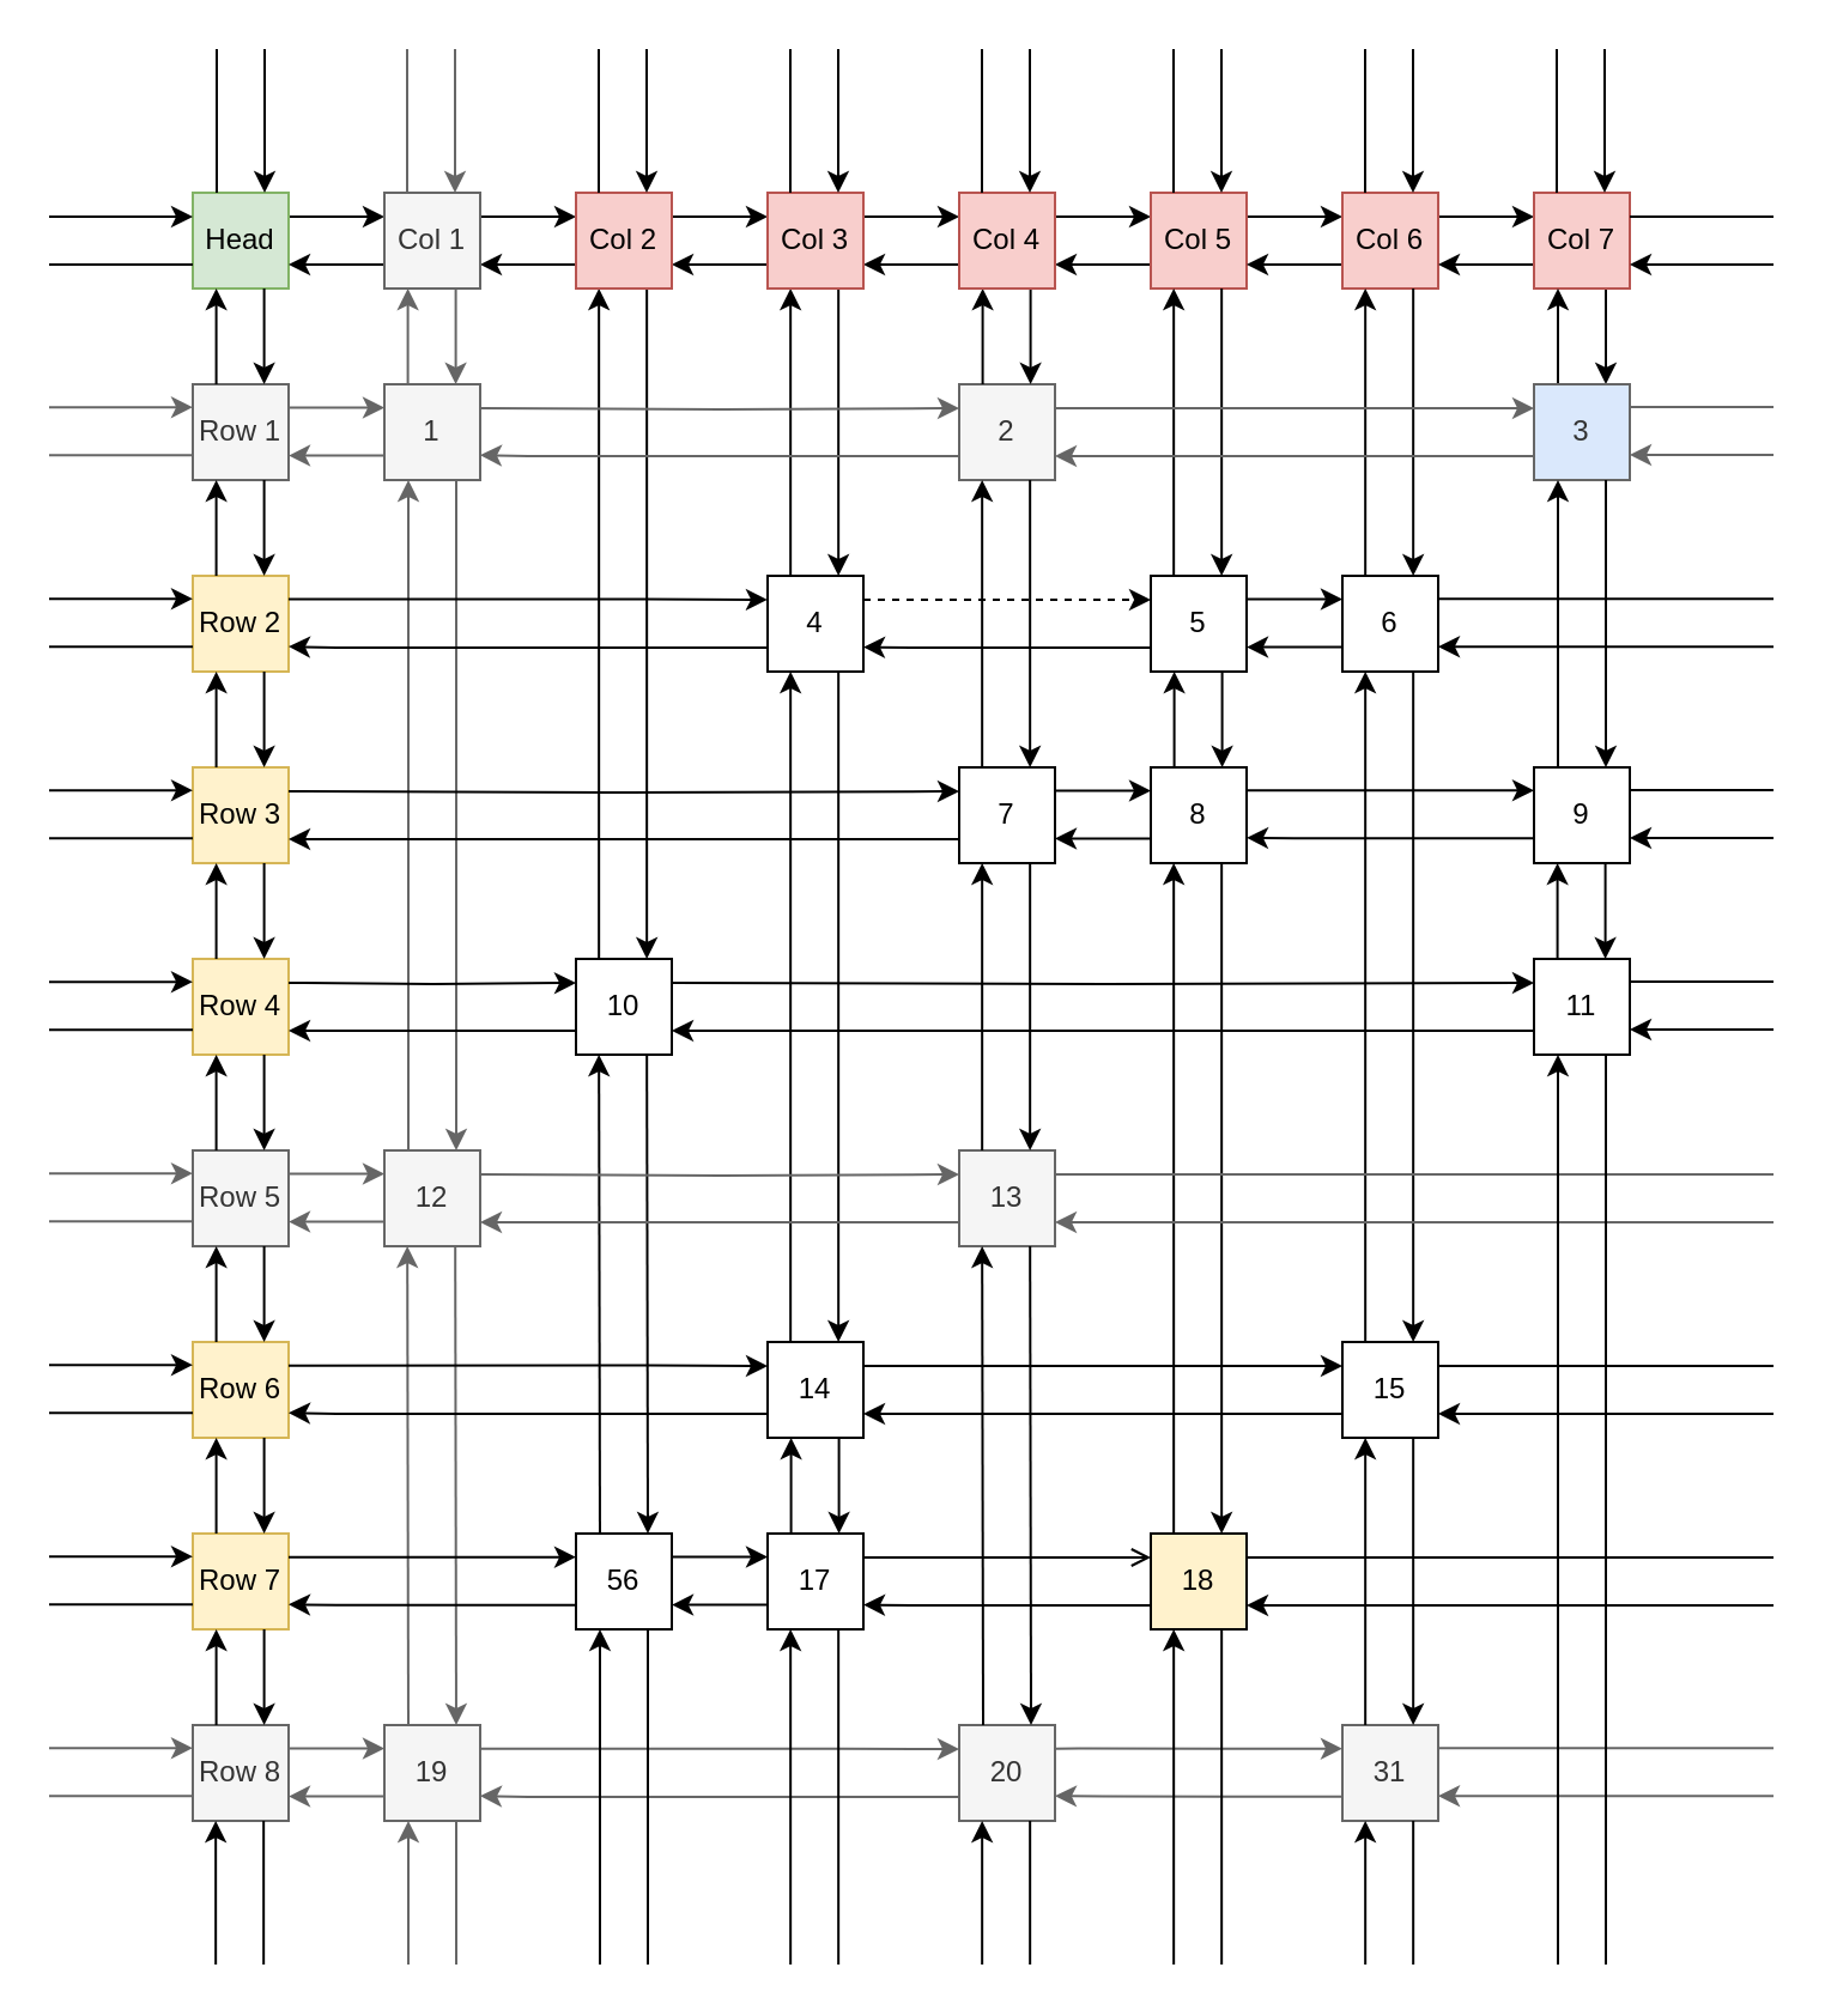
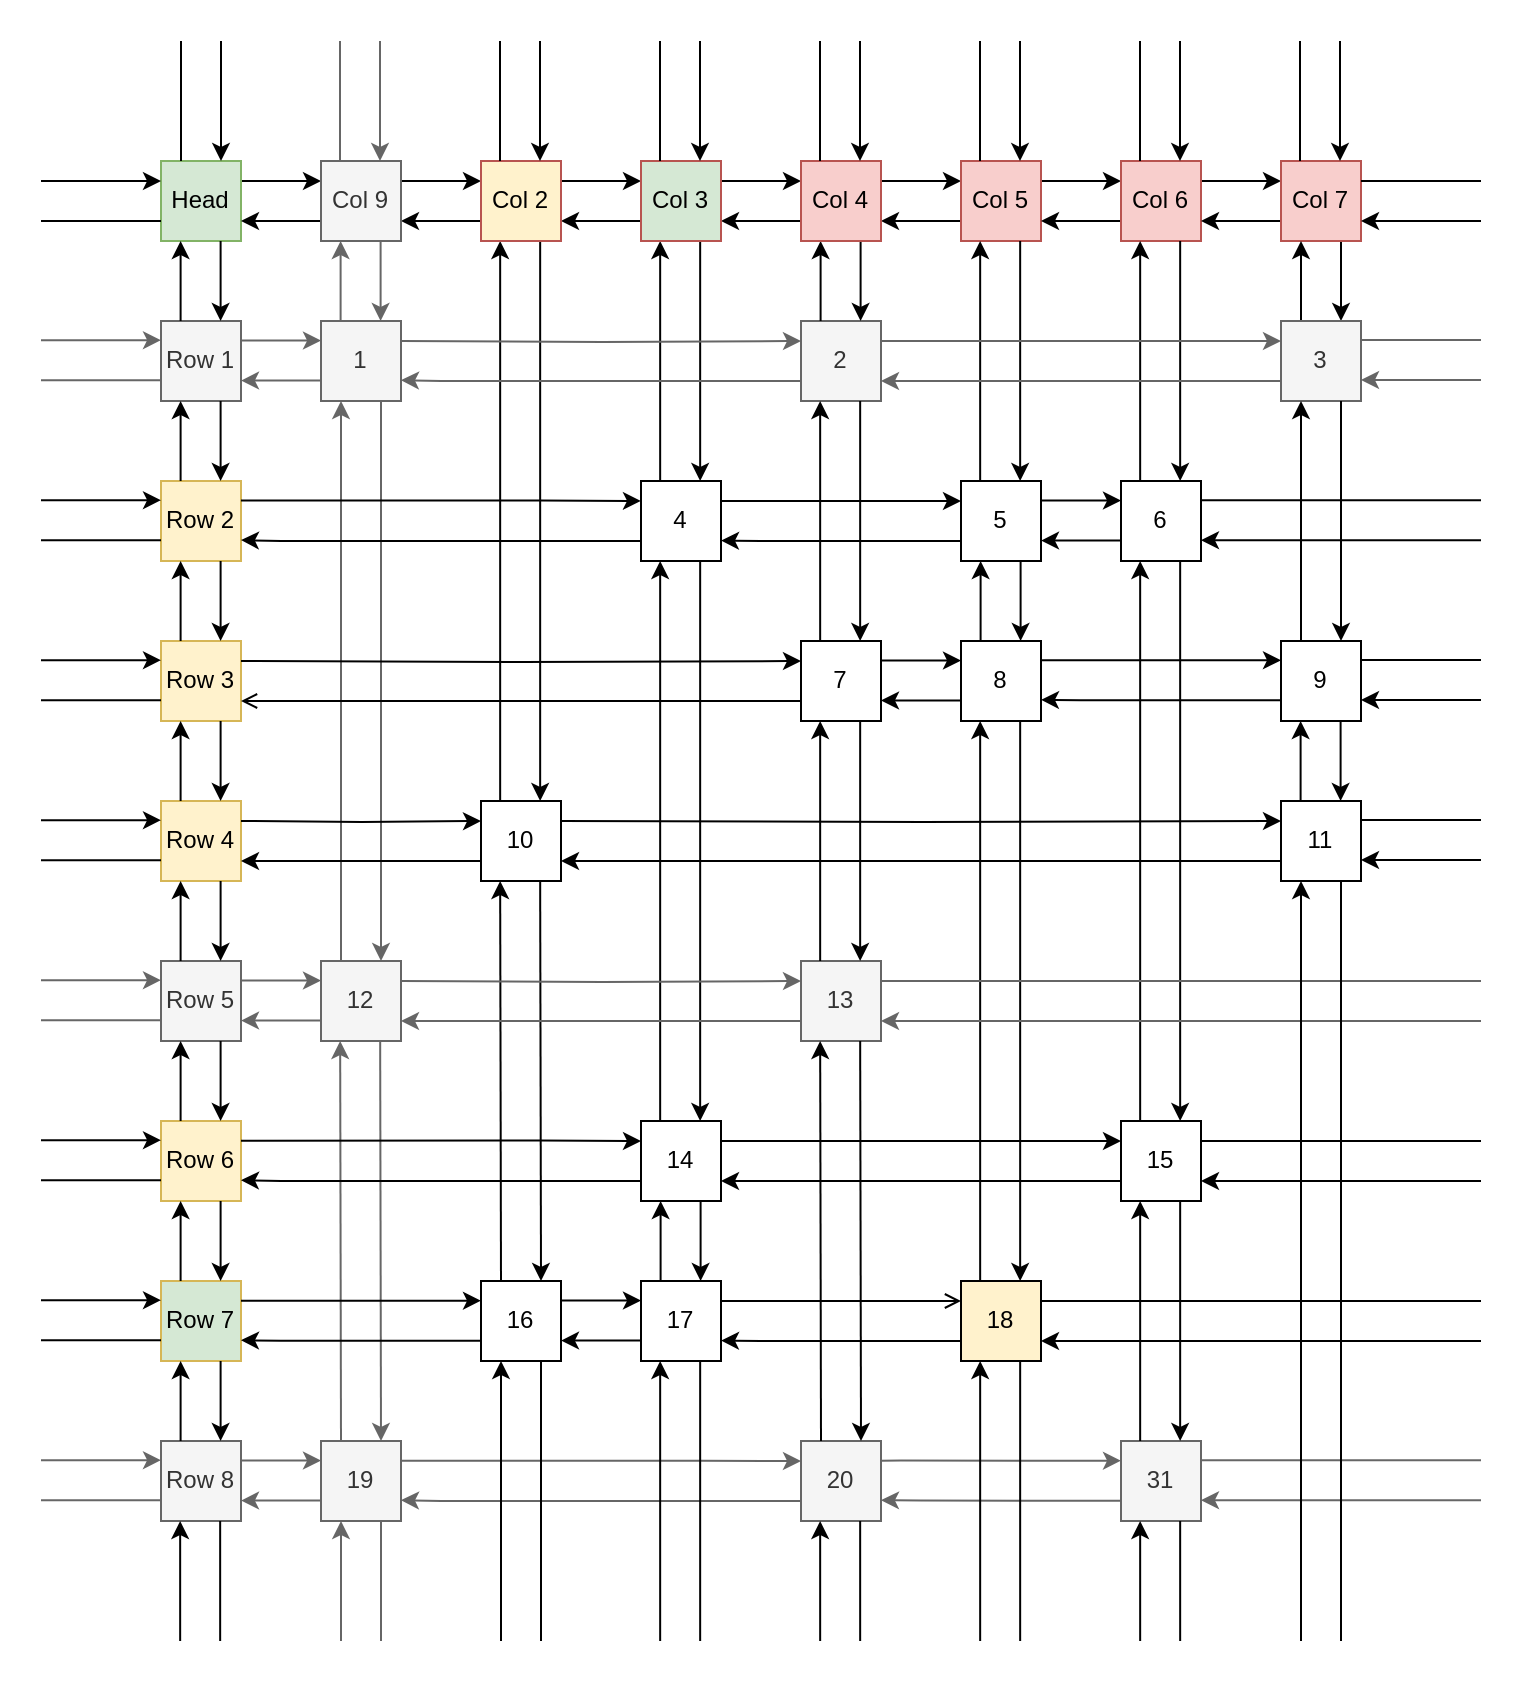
- <mxCell id="156" value="Col 1" style="whiteSpace=wrap;html=1;aspect=fixed;fillColor=#f5f5f5;strokeColor=#666666;fontColor=#333333;" parent="1" vertex="1"><mxGeometry x="160" y="80" width="40" height="40" as="geometry" /></mxCell>
+ <mxCell id="156" value="Col 9" style="whiteSpace=wrap;html=1;aspect=fixed;fillColor=#f5f5f5;strokeColor=#666666;fontColor=#333333;" parent="1" vertex="1"><mxGeometry x="160" y="80" width="40" height="40" as="geometry" /></mxCell>
- <mxCell id="157" value="Col 2" style="whiteSpace=wrap;html=1;aspect=fixed;fillColor=#f8cecc;strokeColor=#b85450;" parent="1" vertex="1"><mxGeometry x="240" y="80" width="40" height="40" as="geometry" /></mxCell>
+ <mxCell id="157" value="Col 2" style="whiteSpace=wrap;html=1;aspect=fixed;fillColor=#fff2cc;strokeColor=#b85450;" parent="1" vertex="1"><mxGeometry x="240" y="80" width="40" height="40" as="geometry" /></mxCell>
- <mxCell id="158" value="Col 3" style="whiteSpace=wrap;html=1;aspect=fixed;fillColor=#f8cecc;strokeColor=#b85450;" parent="1" vertex="1"><mxGeometry x="320" y="80" width="40" height="40" as="geometry" /></mxCell>
+ <mxCell id="158" value="Col 3" style="whiteSpace=wrap;html=1;aspect=fixed;fillColor=#d5e8d4;strokeColor=#b85450;" parent="1" vertex="1"><mxGeometry x="320" y="80" width="40" height="40" as="geometry" /></mxCell>
- <mxCell id="29" value="3" style="whiteSpace=wrap;html=1;aspect=fixed;fillColor=#dae8fc;strokeColor=#666666;fontColor=#333333;" parent="1" vertex="1"><mxGeometry x="640" y="160" width="40" height="40" as="geometry" /></mxCell>
+ <mxCell id="29" value="3" style="whiteSpace=wrap;html=1;aspect=fixed;fillColor=#f5f5f5;strokeColor=#666666;fontColor=#333333;" parent="1" vertex="1"><mxGeometry x="640" y="160" width="40" height="40" as="geometry" /></mxCell>
- <mxCell id="126" value="" style="edgeStyle=orthogonalEdgeStyle;rounded=0;orthogonalLoop=1;jettySize=auto;html=1;entryX=0;entryY=0.25;entryDx=0;entryDy=0;exitX=1;exitY=0.25;exitDx=0;exitDy=0;dashed=1;" parent="1" source="31" target="32" edge="1"><mxGeometry relative="1" as="geometry"><mxPoint x="390" y="240" as="sourcePoint" /><mxPoint x="360" y="250" as="targetPoint" /><Array as="points"><mxPoint x="370" y="250" /><mxPoint x="370" y="250" /></Array></mxGeometry></mxCell>
+ <mxCell id="126" value="" style="edgeStyle=orthogonalEdgeStyle;rounded=0;orthogonalLoop=1;jettySize=auto;html=1;entryX=0;entryY=0.25;entryDx=0;entryDy=0;exitX=1;exitY=0.25;exitDx=0;exitDy=0;" parent="1" source="31" target="32" edge="1"><mxGeometry relative="1" as="geometry"><mxPoint x="390" y="240" as="sourcePoint" /><mxPoint x="360" y="250" as="targetPoint" /><Array as="points"><mxPoint x="370" y="250" /><mxPoint x="370" y="250" /></Array></mxGeometry></mxCell>
- <mxCell id="228" value="" style="endArrow=classic;html=1;entryX=1;entryY=0.75;entryDx=0;entryDy=0;exitX=0;exitY=0.75;exitDx=0;exitDy=0;" parent="1" source="35" target="34" edge="1"><mxGeometry width="50" height="50" relative="1" as="geometry"><mxPoint x="330" y="360" as="sourcePoint" /><mxPoint x="380" y="310" as="targetPoint" /></mxGeometry></mxCell>
+ <mxCell id="228" value="" style="endArrow=open;html=1;entryX=1;entryY=0.75;entryDx=0;entryDy=0;exitX=0;exitY=0.75;exitDx=0;exitDy=0;" parent="1" source="35" target="34" edge="1"><mxGeometry width="50" height="50" relative="1" as="geometry"><mxPoint x="330" y="360" as="sourcePoint" /><mxPoint x="380" y="310" as="targetPoint" /></mxGeometry></mxCell>
- <mxCell id="47" value="Row 7" style="whiteSpace=wrap;html=1;aspect=fixed;fillColor=#fff2cc;strokeColor=#d6b656;" parent="1" vertex="1"><mxGeometry x="80" y="640" width="40" height="40" as="geometry" /></mxCell>
+ <mxCell id="47" value="Row 7" style="whiteSpace=wrap;html=1;aspect=fixed;fillColor=#d5e8d4;strokeColor=#d6b656;" parent="1" vertex="1"><mxGeometry x="80" y="640" width="40" height="40" as="geometry" /></mxCell>
- <mxCell id="48" value="56" style="whiteSpace=wrap;html=1;aspect=fixed;" parent="1" vertex="1"><mxGeometry x="240" y="640" width="40" height="40" as="geometry" /></mxCell>
+ <mxCell id="48" value="16" style="whiteSpace=wrap;html=1;aspect=fixed;" parent="1" vertex="1"><mxGeometry x="240" y="640" width="40" height="40" as="geometry" /></mxCell>
